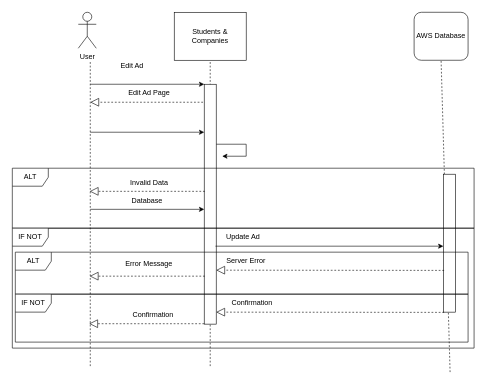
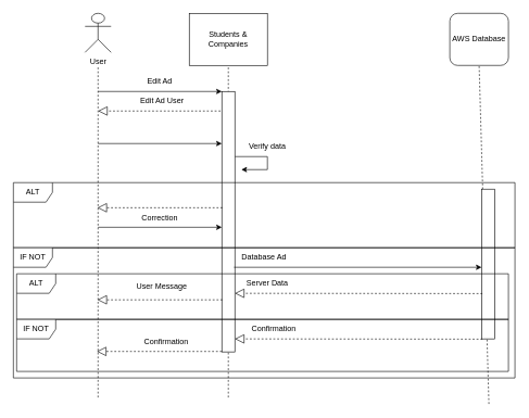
- <mxCell id="2" value="&lt;div&gt;User&lt;/div&gt;" style="shape=umlActor;verticalLabelPosition=bottom;verticalAlign=top;html=1;outlineConnect=0;" parent="1" vertex="1"><mxGeometry x="130" y="20" width="30" height="60" as="geometry" /></mxCell>
+ <mxCell id="2" value="&lt;div&gt;User&lt;/div&gt;" style="shape=umlActor;verticalLabelPosition=bottom;verticalAlign=top;html=1;outlineConnect=0;" parent="1" vertex="1"><mxGeometry x="130" y="20" width="40" height="60" as="geometry" /></mxCell>
- <mxCell id="9" value="Edit Ad" style="text;html=1;align=center;verticalAlign=middle;whiteSpace=wrap;rounded=0;" parent="1" vertex="1"><mxGeometry x="185" y="95" width="70" height="30" as="geometry" /></mxCell>
+ <mxCell id="9" value="Edit Ad" style="text;html=1;align=center;verticalAlign=middle;whiteSpace=wrap;rounded=0;" parent="1" vertex="1"><mxGeometry x="210" y="110" width="70" height="30" as="geometry" /></mxCell>
- <mxCell id="13" value="Edit Ad Page" style="text;html=1;align=center;verticalAlign=middle;whiteSpace=wrap;rounded=0;" parent="1" vertex="1"><mxGeometry x="190.63" y="140" width="115" height="30" as="geometry" /></mxCell>
+ <mxCell id="13" value="Edit Ad User" style="text;html=1;align=center;verticalAlign=middle;whiteSpace=wrap;rounded=0;" parent="1" vertex="1"><mxGeometry x="190.63" y="140" width="115" height="30" as="geometry" /></mxCell>
+ <mxCell id="11" value="Verify data" style="text;html=1;align=center;verticalAlign=middle;whiteSpace=wrap;rounded=0;" parent="1" vertex="1"><mxGeometry x="380" y="210" width="60" height="30" as="geometry" /></mxCell>
- <mxCell id="21" value="Invalid Data" style="text;html=1;align=center;verticalAlign=middle;whiteSpace=wrap;rounded=0;" vertex="1" parent="1"><mxGeometry x="190.63" y="290" width="115" height="30" as="geometry" /></mxCell>
- <mxCell id="23" value="Database" style="text;html=1;align=center;verticalAlign=middle;whiteSpace=wrap;rounded=0;" vertex="1" parent="1"><mxGeometry x="195" y="320" width="100" height="30" as="geometry" /></mxCell>
+ <mxCell id="23" value="Correction" style="text;html=1;align=center;verticalAlign=middle;whiteSpace=wrap;rounded=0;" vertex="1" parent="1"><mxGeometry x="195" y="320" width="100" height="30" as="geometry" /></mxCell>
- <mxCell id="25" value="Update Ad" style="text;html=1;align=center;verticalAlign=middle;whiteSpace=wrap;rounded=0;" vertex="1" parent="1"><mxGeometry x="355" y="380" width="100" height="30" as="geometry" /></mxCell>
+ <mxCell id="25" value="Database Ad" style="text;html=1;align=center;verticalAlign=middle;whiteSpace=wrap;rounded=0;" vertex="1" parent="1"><mxGeometry x="355" y="380" width="100" height="30" as="geometry" /></mxCell>
- <mxCell id="29" value="Server Error" style="text;html=1;align=center;verticalAlign=middle;whiteSpace=wrap;rounded=0;" vertex="1" parent="1"><mxGeometry x="360" y="420" width="100" height="30" as="geometry" /></mxCell>
+ <mxCell id="29" value="Server Data" style="text;html=1;align=center;verticalAlign=middle;whiteSpace=wrap;rounded=0;" vertex="1" parent="1"><mxGeometry x="360" y="420" width="100" height="30" as="geometry" /></mxCell>
- <mxCell id="30" value="Error Message" style="text;html=1;align=center;verticalAlign=middle;whiteSpace=wrap;rounded=0;" vertex="1" parent="1"><mxGeometry x="198.13" y="425" width="100" height="30" as="geometry" /></mxCell>
+ <mxCell id="30" value="User Message" style="text;html=1;align=center;verticalAlign=middle;whiteSpace=wrap;rounded=0;" vertex="1" parent="1"><mxGeometry x="198.13" y="425" width="100" height="30" as="geometry" /></mxCell>
